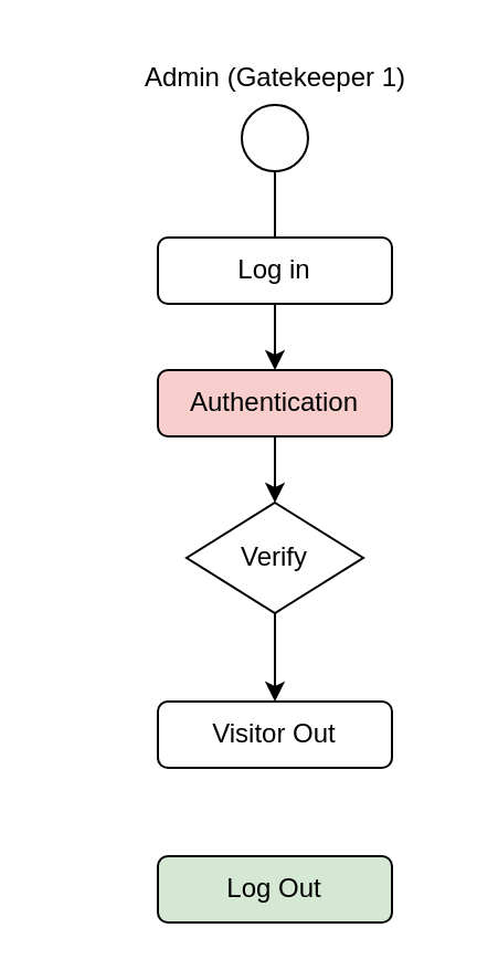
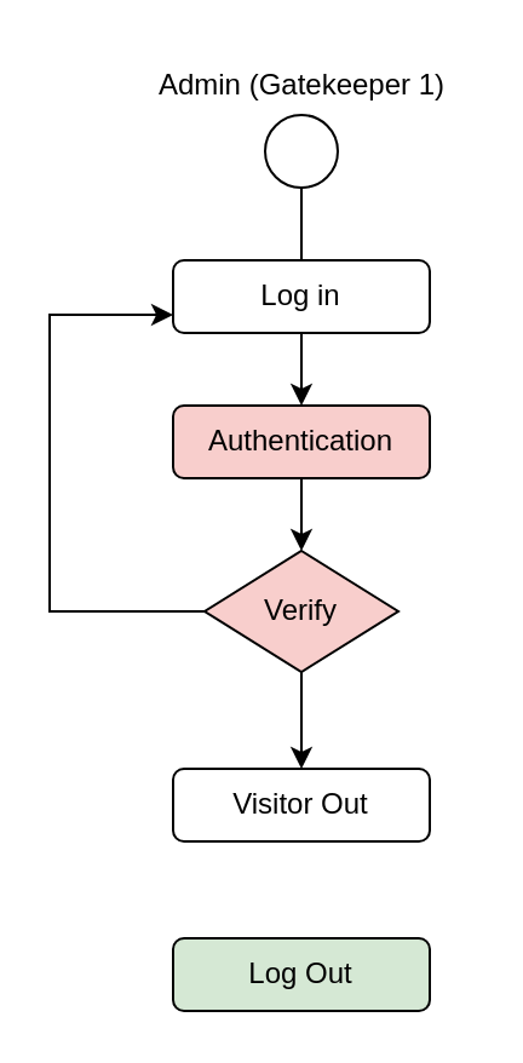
+ <mxCell id="7" style="edgeStyle=orthogonalEdgeStyle;rounded=0;orthogonalLoop=1;jettySize=auto;html=1;entryX=0;entryY=0.75;entryDx=0;entryDy=0;" edge="1" parent="1" source="9" target="4"><mxGeometry relative="1" as="geometry"><mxPoint x="0" y="127" as="targetPoint" /><Array as="points"><mxPoint x="20" y="252" /><mxPoint x="20" y="130" /></Array></mxGeometry></mxCell>
- <mxCell id="9" value="Verify" style="rhombus;whiteSpace=wrap;html=1;" vertex="1" parent="1"><mxGeometry x="84" y="227" width="80" height="50" as="geometry" /></mxCell>
+ <mxCell id="9" value="Verify" style="rhombus;whiteSpace=wrap;html=1;fillColor=#f8cecc;" vertex="1" parent="1"><mxGeometry x="84" y="227" width="80" height="50" as="geometry" /></mxCell>
